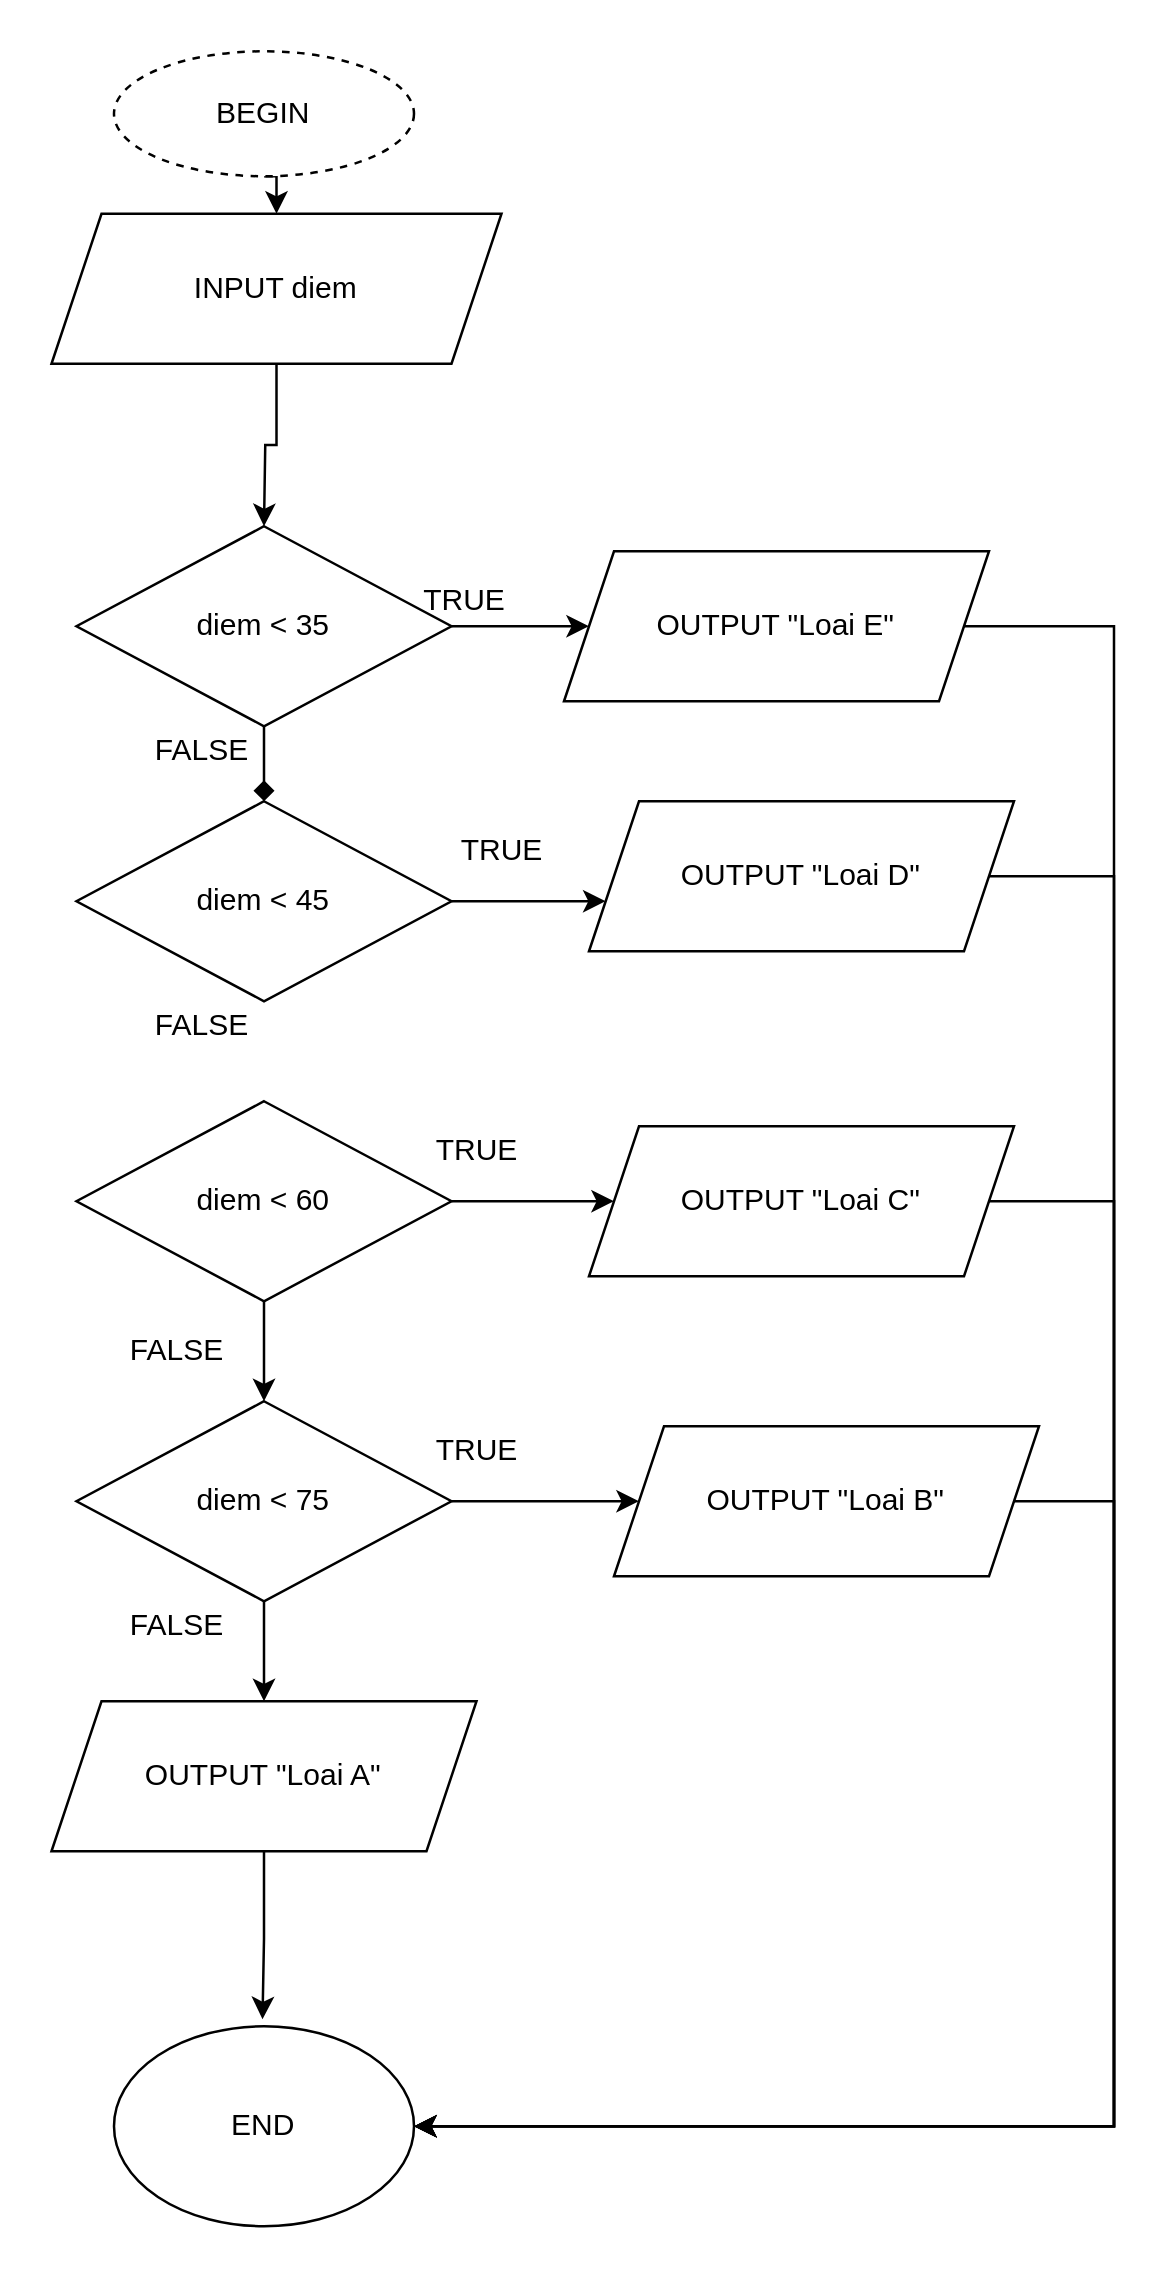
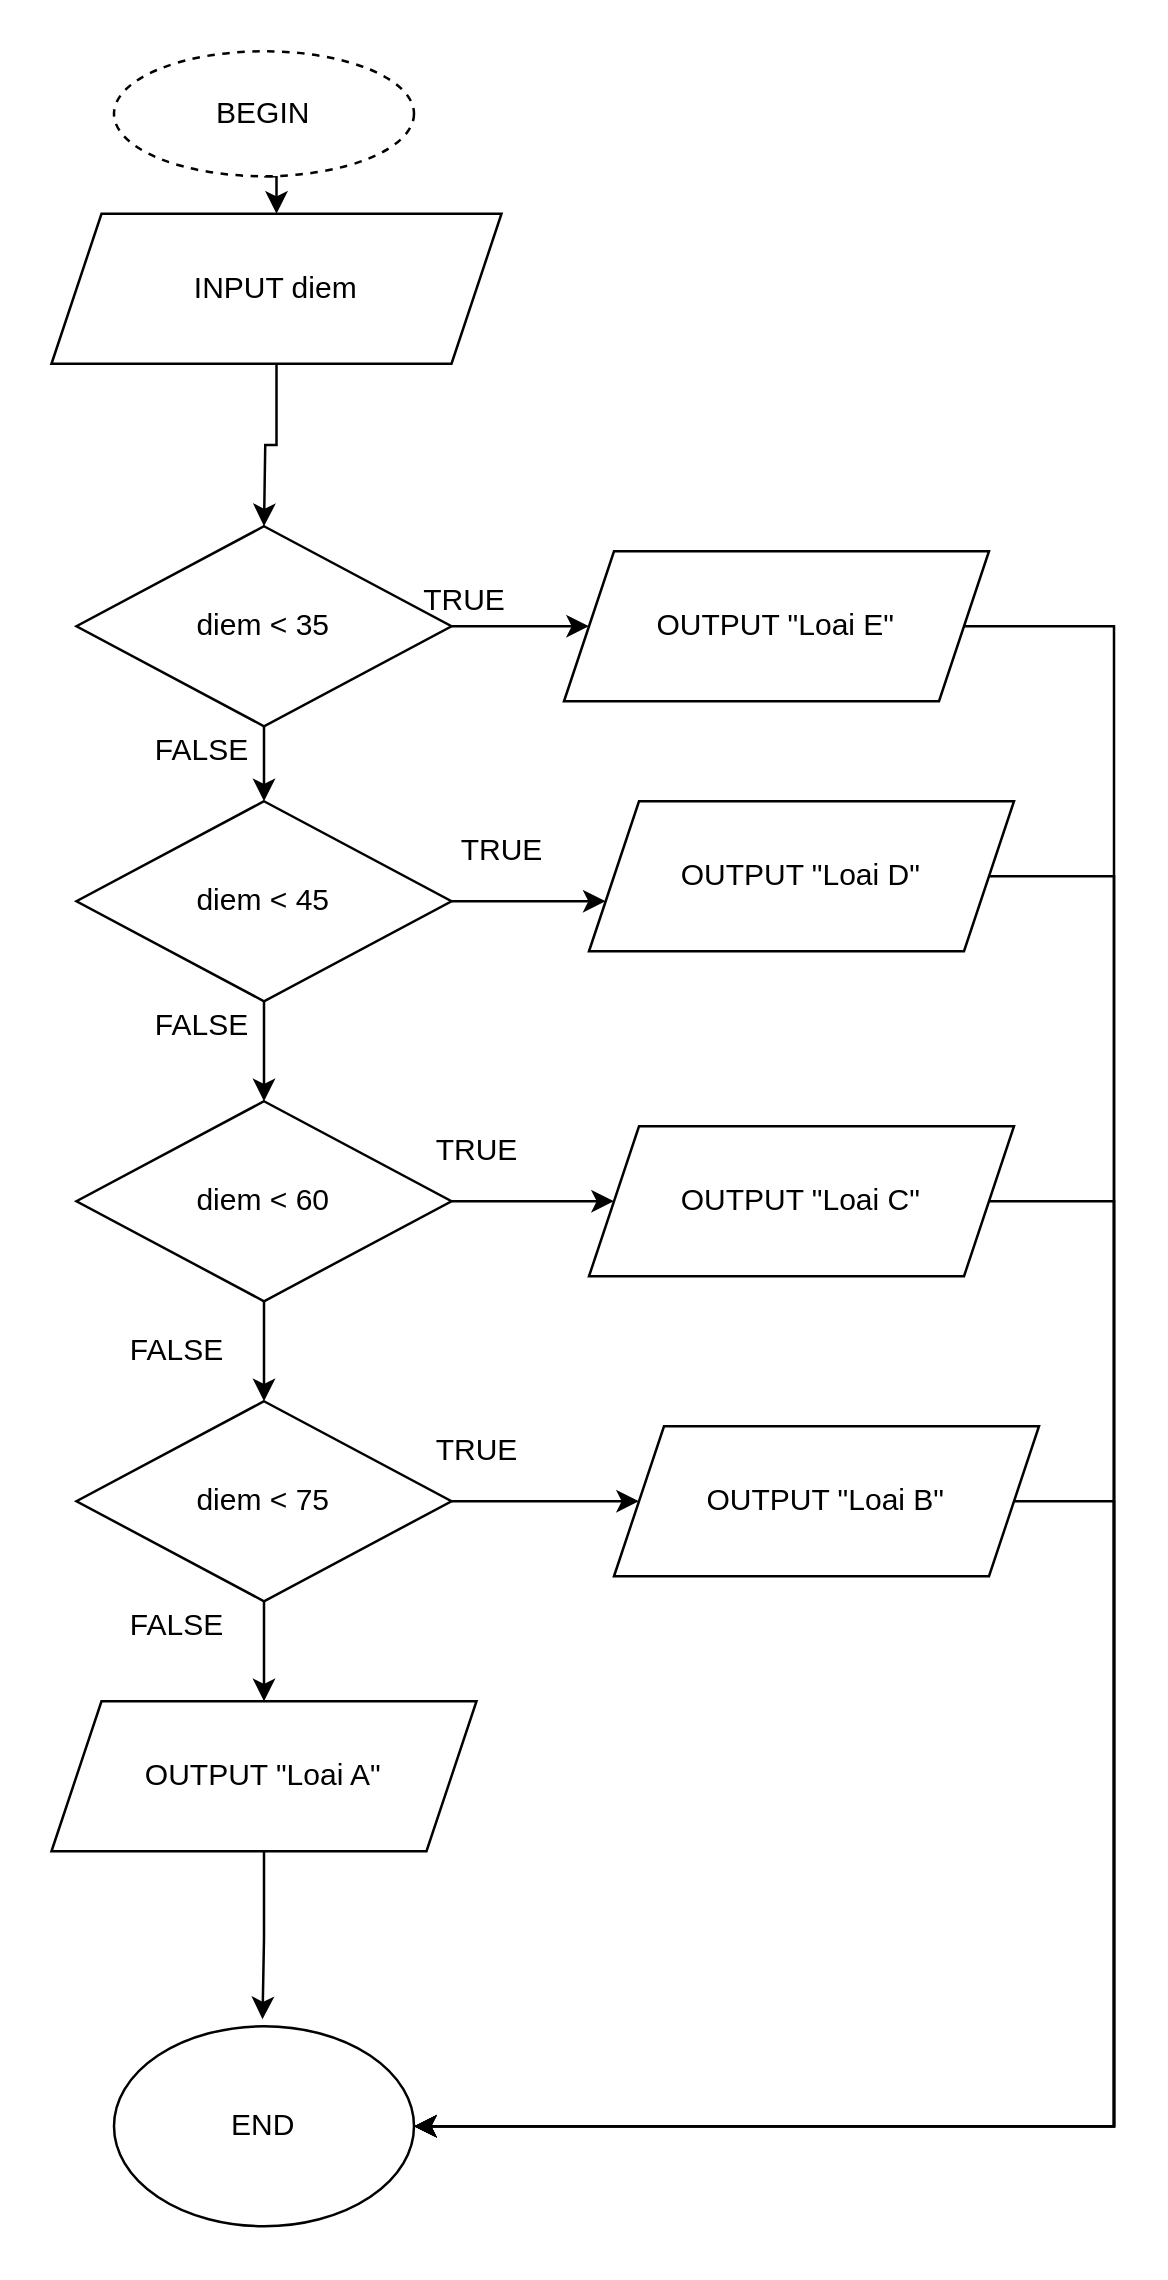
- <mxCell id="8" style="edgeStyle=orthogonalEdgeStyle;rounded=0;orthogonalLoop=1;jettySize=auto;html=1;entryX=0.5;entryY=0;entryDx=0;entryDy=0;endArrow=diamond;" edge="1" parent="1" source="9" target="17"><mxGeometry relative="1" as="geometry" /></mxCell>
+ <mxCell id="8" style="edgeStyle=orthogonalEdgeStyle;rounded=0;orthogonalLoop=1;jettySize=auto;html=1;entryX=0.5;entryY=0;entryDx=0;entryDy=0;" edge="1" parent="1" source="9" target="17"><mxGeometry relative="1" as="geometry" /></mxCell>
+ <mxCell id="16" style="edgeStyle=orthogonalEdgeStyle;rounded=0;orthogonalLoop=1;jettySize=auto;html=1;entryX=0.5;entryY=0;entryDx=0;entryDy=0;" edge="1" parent="1" source="17" target="22"><mxGeometry relative="1" as="geometry" /></mxCell>
